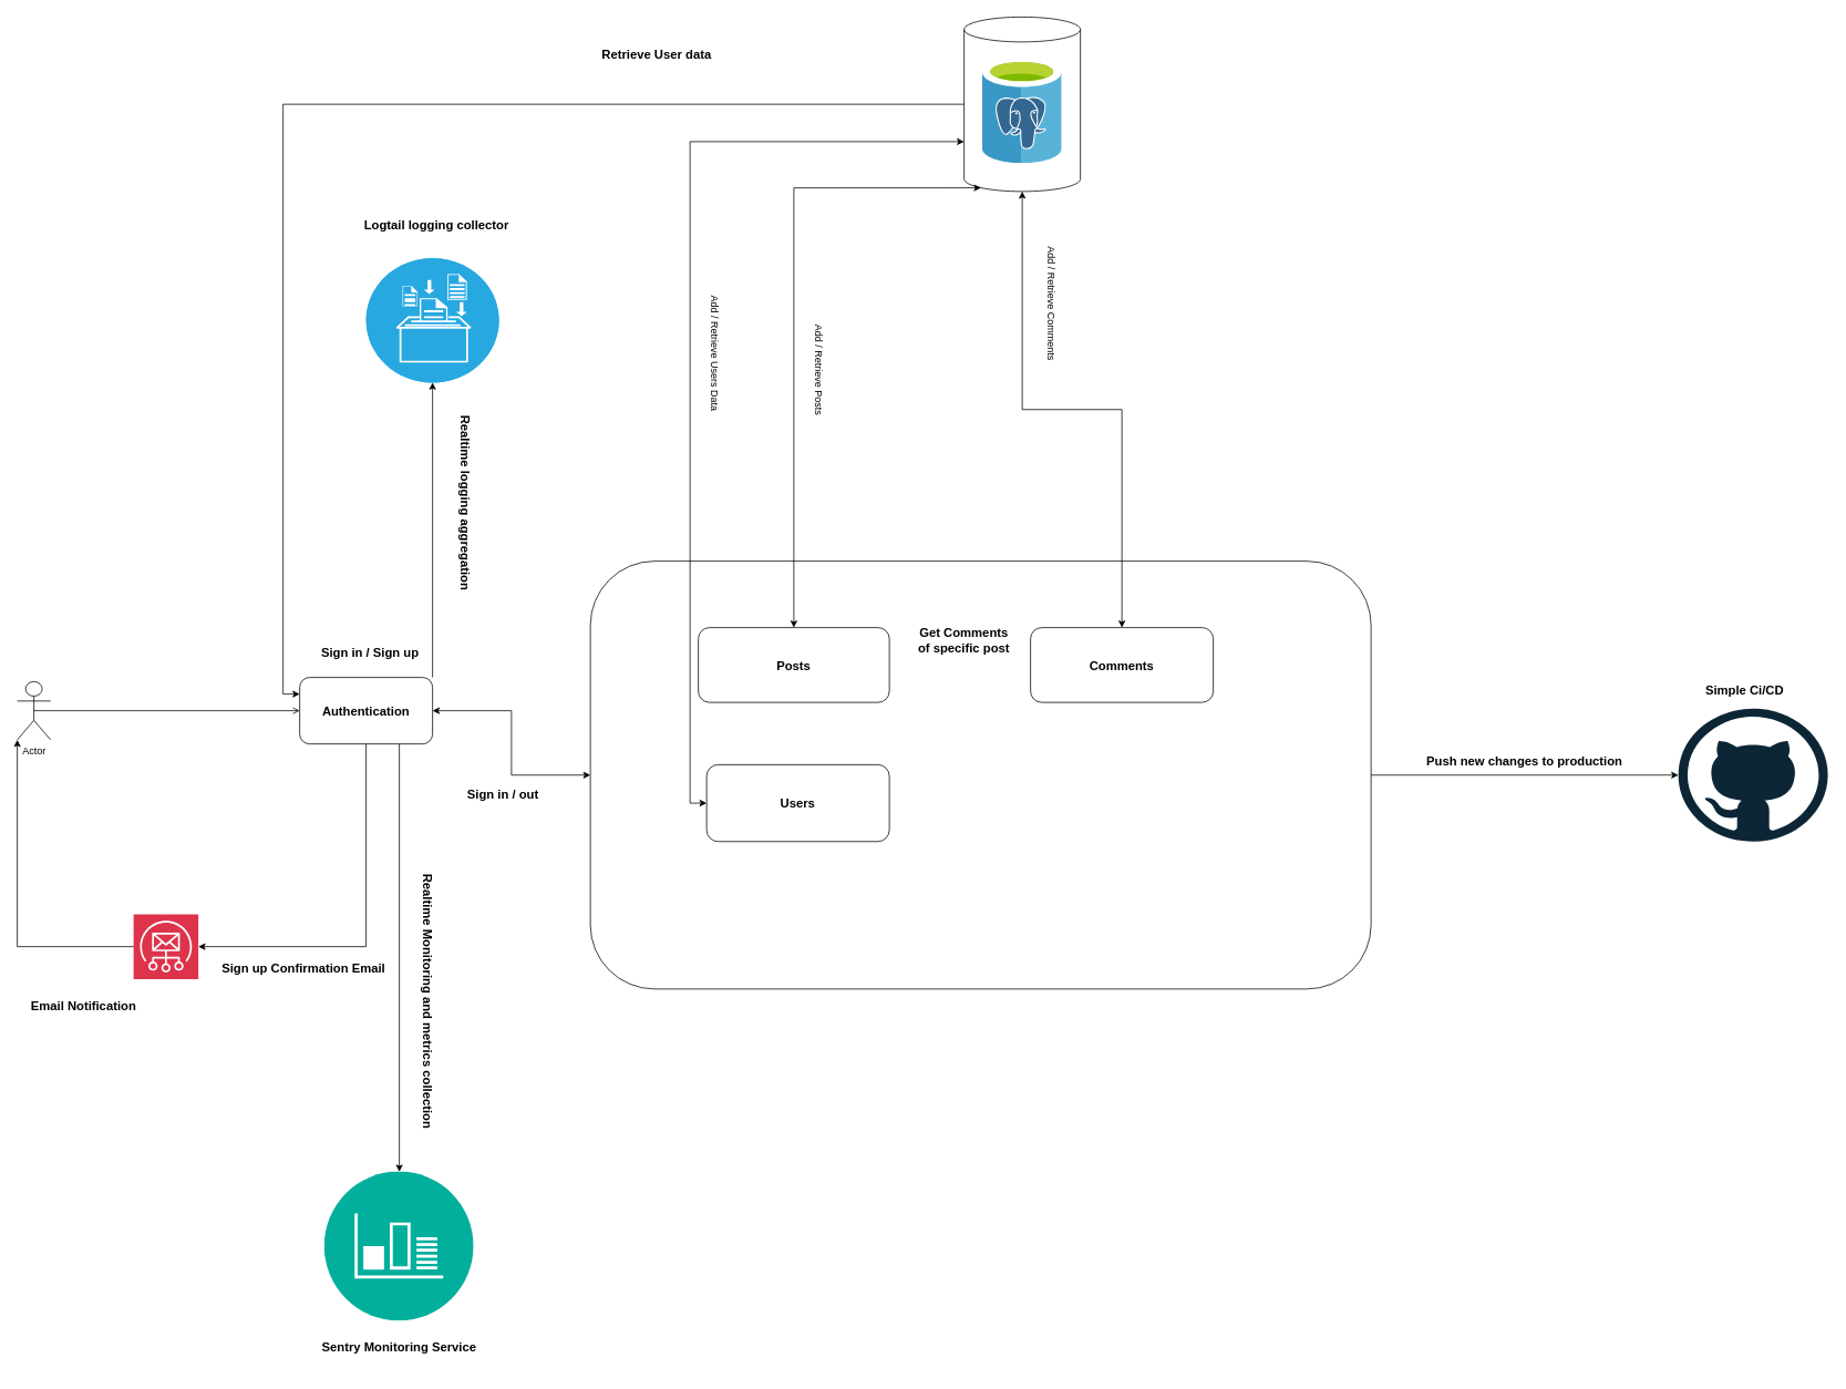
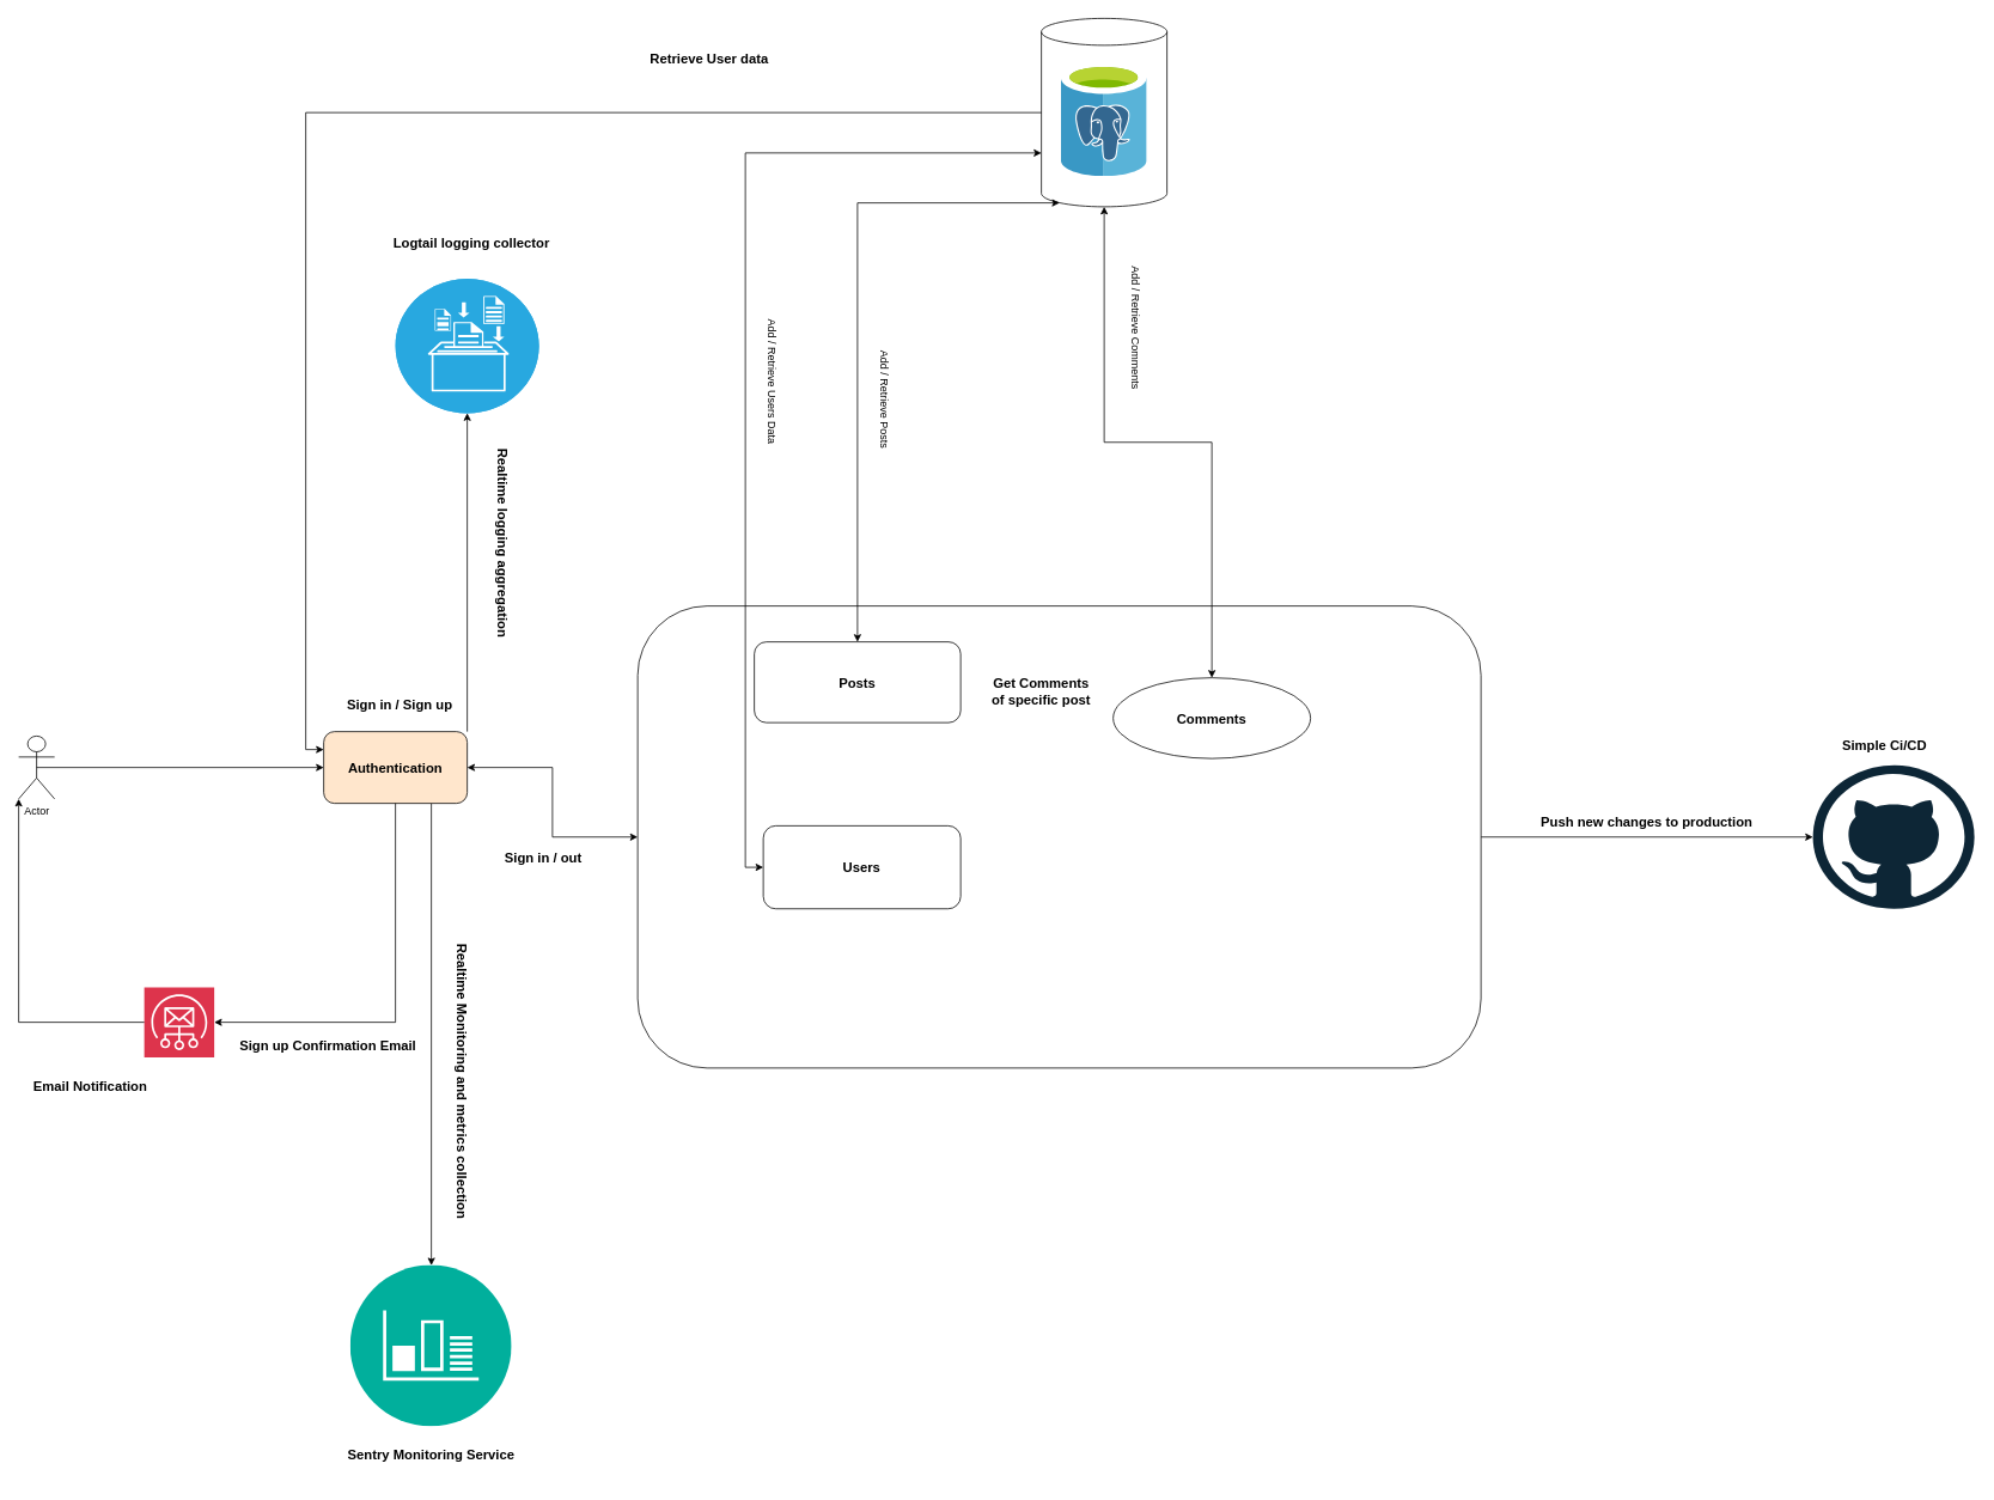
- <mxCell id="23" value="&lt;font style=&quot;font-size: 15px;&quot;&gt;&lt;b&gt;Posts&lt;/b&gt;&lt;/font&gt;" style="rounded=1;whiteSpace=wrap;html=1;" vertex="1" parent="1"><mxGeometry x="840" y="755" width="230" height="90" as="geometry" /></mxCell>
+ <mxCell id="23" value="&lt;font style=&quot;font-size: 15px;&quot;&gt;&lt;b&gt;Posts&lt;/b&gt;&lt;/font&gt;" style="rounded=1;whiteSpace=wrap;html=1;" vertex="1" parent="1"><mxGeometry x="840" y="715" width="230" height="90" as="geometry" /></mxCell>
- <mxCell id="27" value="&lt;font style=&quot;font-size: 15px;&quot;&gt;&lt;b&gt;Comments&lt;/b&gt;&lt;/font&gt;" style="rounded=1;whiteSpace=wrap;html=1;" vertex="1" parent="1"><mxGeometry x="1240" y="755" width="220" height="90" as="geometry" /></mxCell>
+ <mxCell id="27" value="&lt;font style=&quot;font-size: 15px;&quot;&gt;&lt;b&gt;Comments&lt;/b&gt;&lt;/font&gt;" style="ellipse;whiteSpace=wrap;html=1;" vertex="1" parent="1"><mxGeometry x="1240" y="755" width="220" height="90" as="geometry" /></mxCell>
- <mxCell id="2" style="edgeStyle=orthogonalEdgeStyle;rounded=0;orthogonalLoop=1;jettySize=auto;html=1;exitX=0.5;exitY=0.5;exitDx=0;exitDy=0;exitPerimeter=0;entryX=0;entryY=0.5;entryDx=0;entryDy=0;endArrow=open;" parent="1" source="3" target="6" edge="1"><mxGeometry relative="1" as="geometry" /></mxCell>
+ <mxCell id="2" style="edgeStyle=orthogonalEdgeStyle;rounded=0;orthogonalLoop=1;jettySize=auto;html=1;exitX=0.5;exitY=0.5;exitDx=0;exitDy=0;exitPerimeter=0;entryX=0;entryY=0.5;entryDx=0;entryDy=0;" parent="1" source="3" target="6" edge="1"><mxGeometry relative="1" as="geometry" /></mxCell>
- <mxCell id="6" value="&lt;b&gt;&lt;font style=&quot;font-size: 15px;&quot;&gt;Authentication&lt;/font&gt;&lt;/b&gt;" style="rounded=1;whiteSpace=wrap;html=1;" parent="1" vertex="1"><mxGeometry x="360" y="815" width="160" height="80" as="geometry" /></mxCell>
+ <mxCell id="6" value="&lt;b&gt;&lt;font style=&quot;font-size: 15px;&quot;&gt;Authentication&lt;/font&gt;&lt;/b&gt;" style="rounded=1;whiteSpace=wrap;html=1;fillColor=#ffe6cc;" parent="1" vertex="1"><mxGeometry x="360" y="815" width="160" height="80" as="geometry" /></mxCell>
